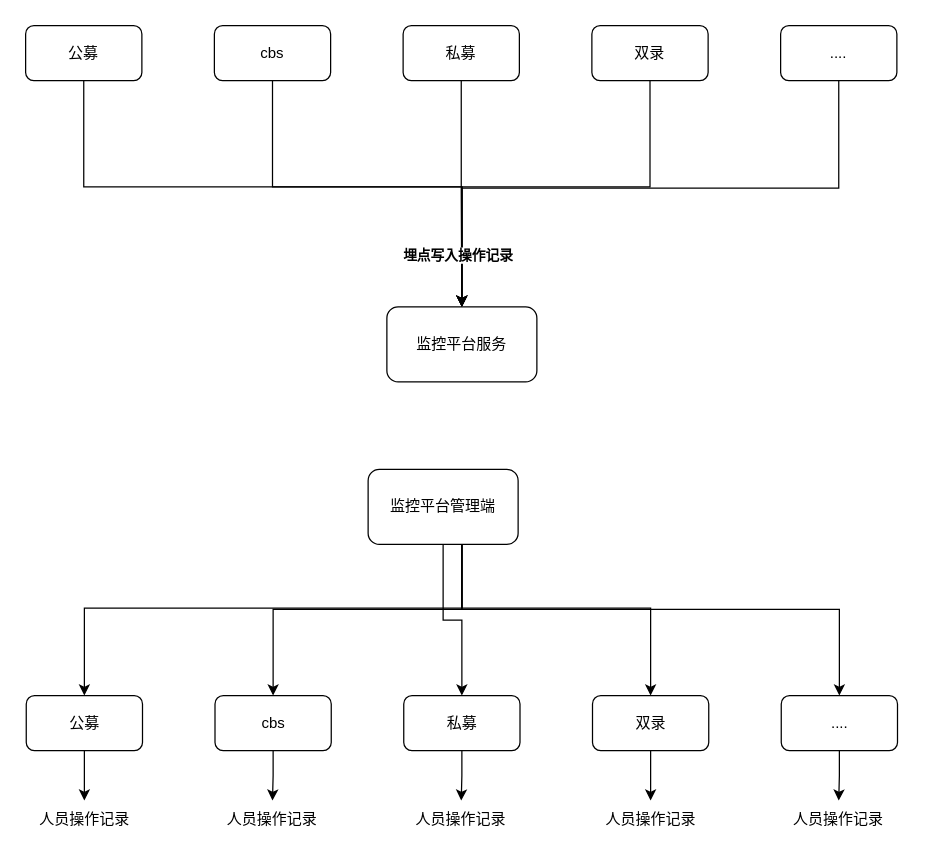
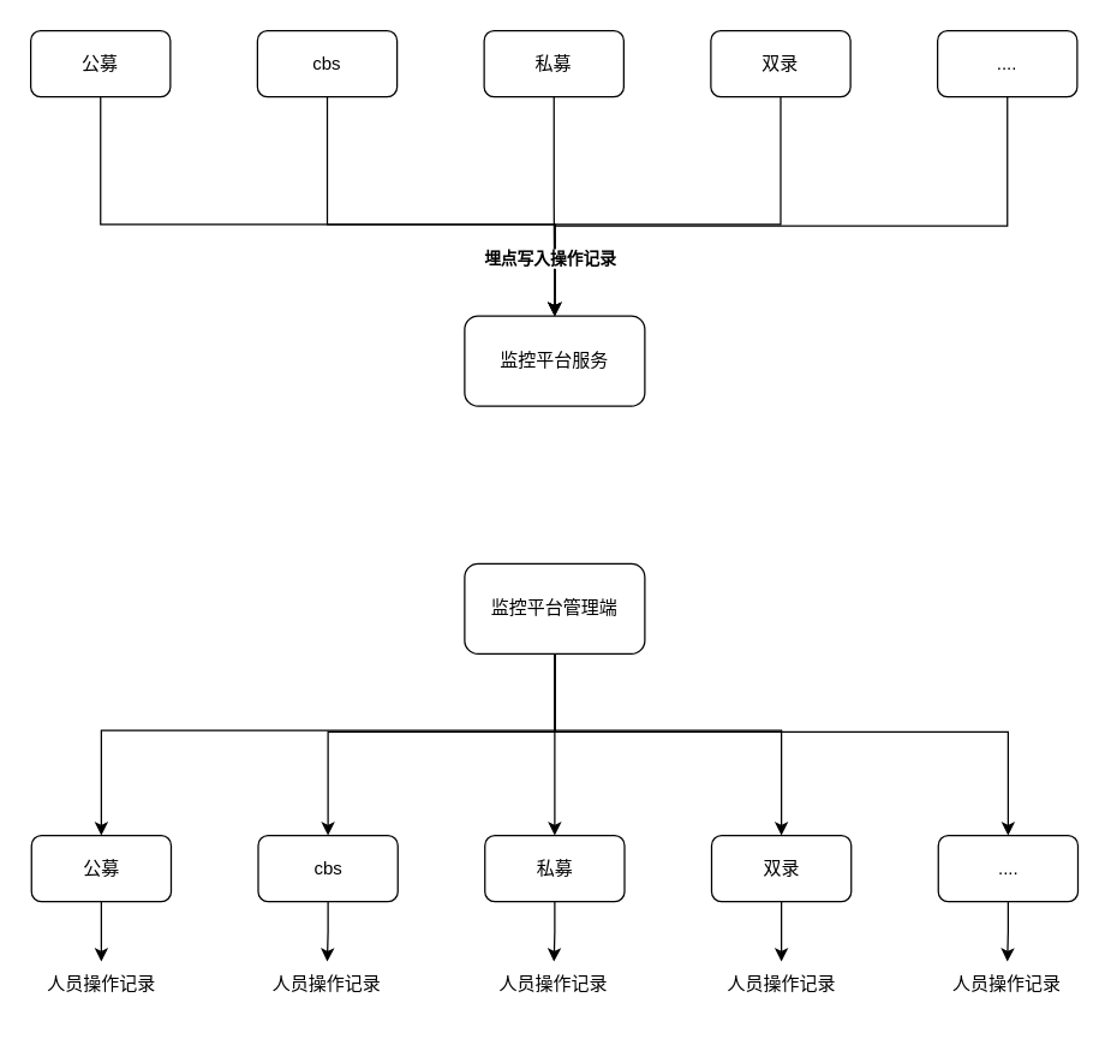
- <mxCell id="12" value="监控平台服务" style="rounded=1;whiteSpace=wrap;html=1;" vertex="1" parent="1"><mxGeometry x="309" y="245" width="120" height="60" as="geometry" /></mxCell>
+ <mxCell id="12" value="监控平台服务" style="rounded=1;whiteSpace=wrap;html=1;" vertex="1" parent="1"><mxGeometry x="309" y="210" width="120" height="60" as="geometry" /></mxCell>
- <mxCell id="18" value="监控平台管理端" style="rounded=1;whiteSpace=wrap;html=1;" vertex="1" parent="1"><mxGeometry x="294" y="375" width="120" height="60" as="geometry" /></mxCell>
+ <mxCell id="18" value="监控平台管理端" style="rounded=1;whiteSpace=wrap;html=1;" vertex="1" parent="1"><mxGeometry x="309" y="375" width="120" height="60" as="geometry" /></mxCell>
